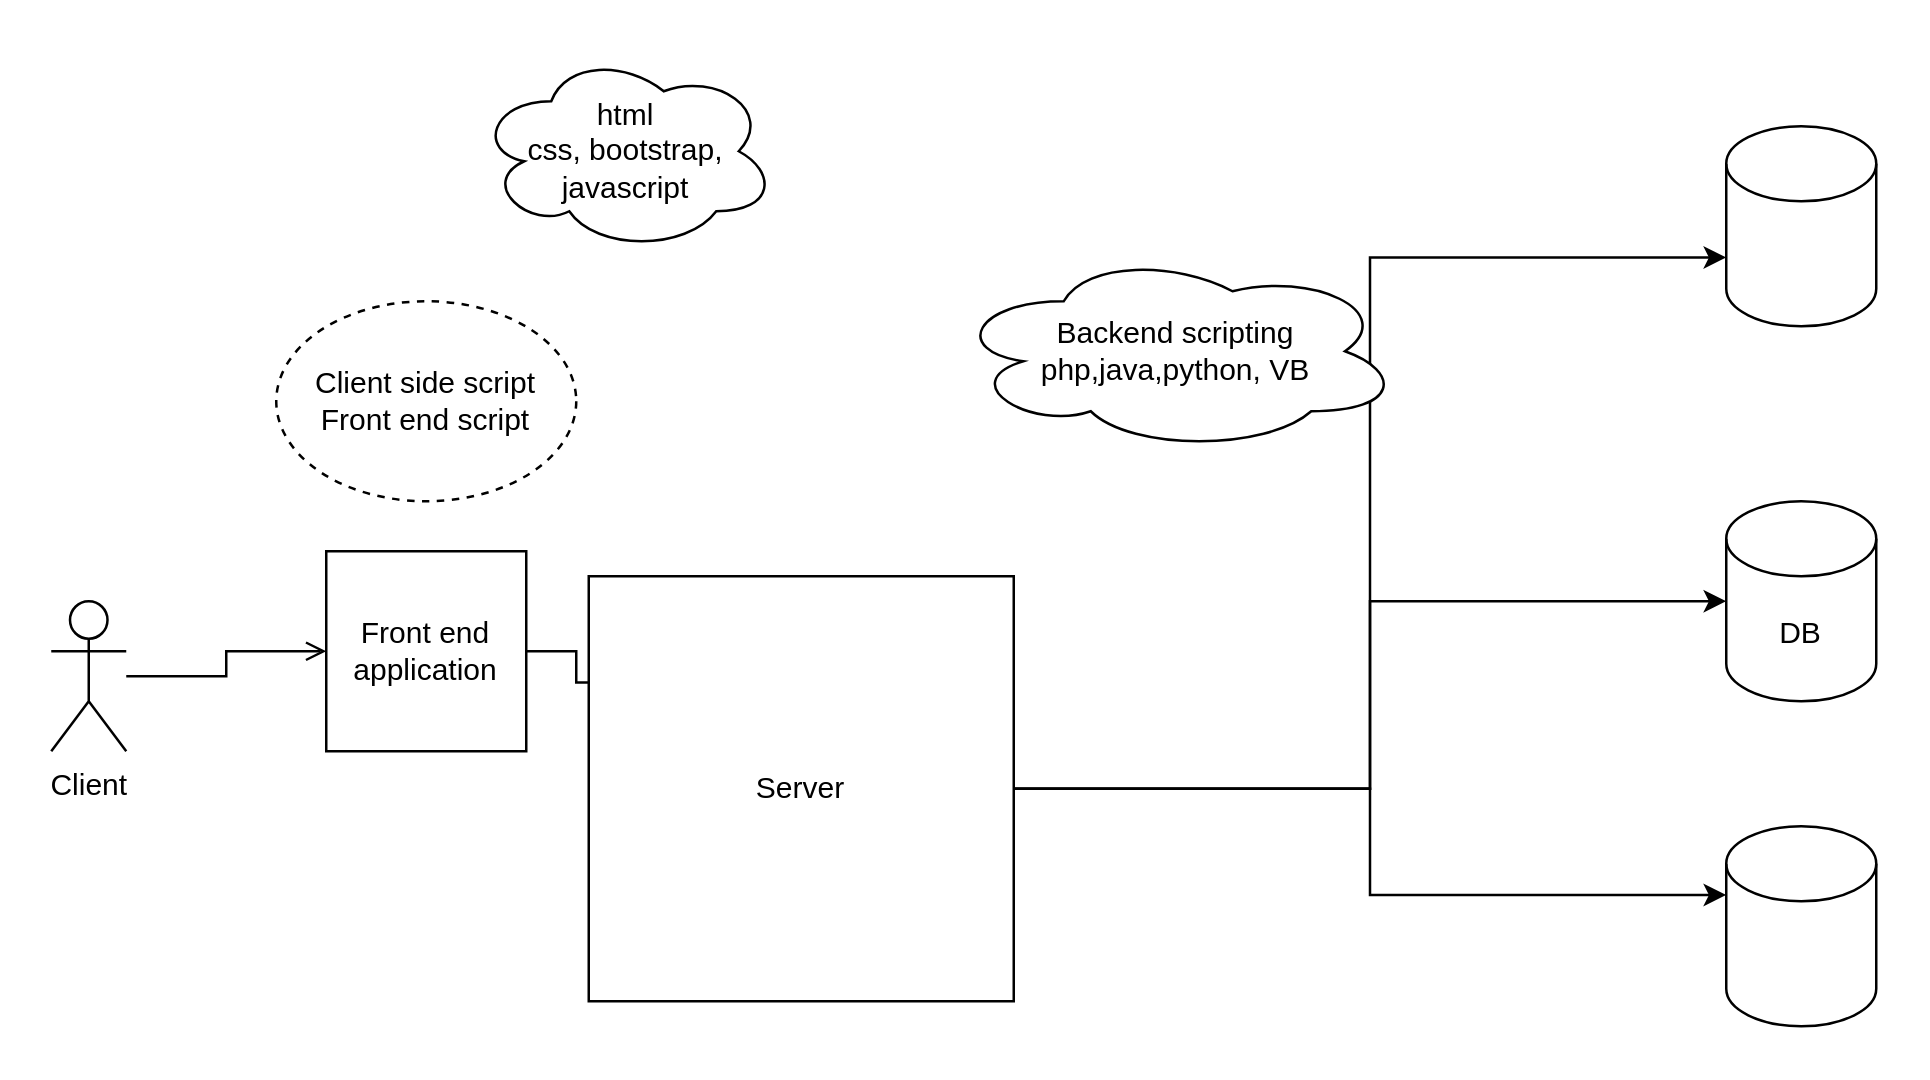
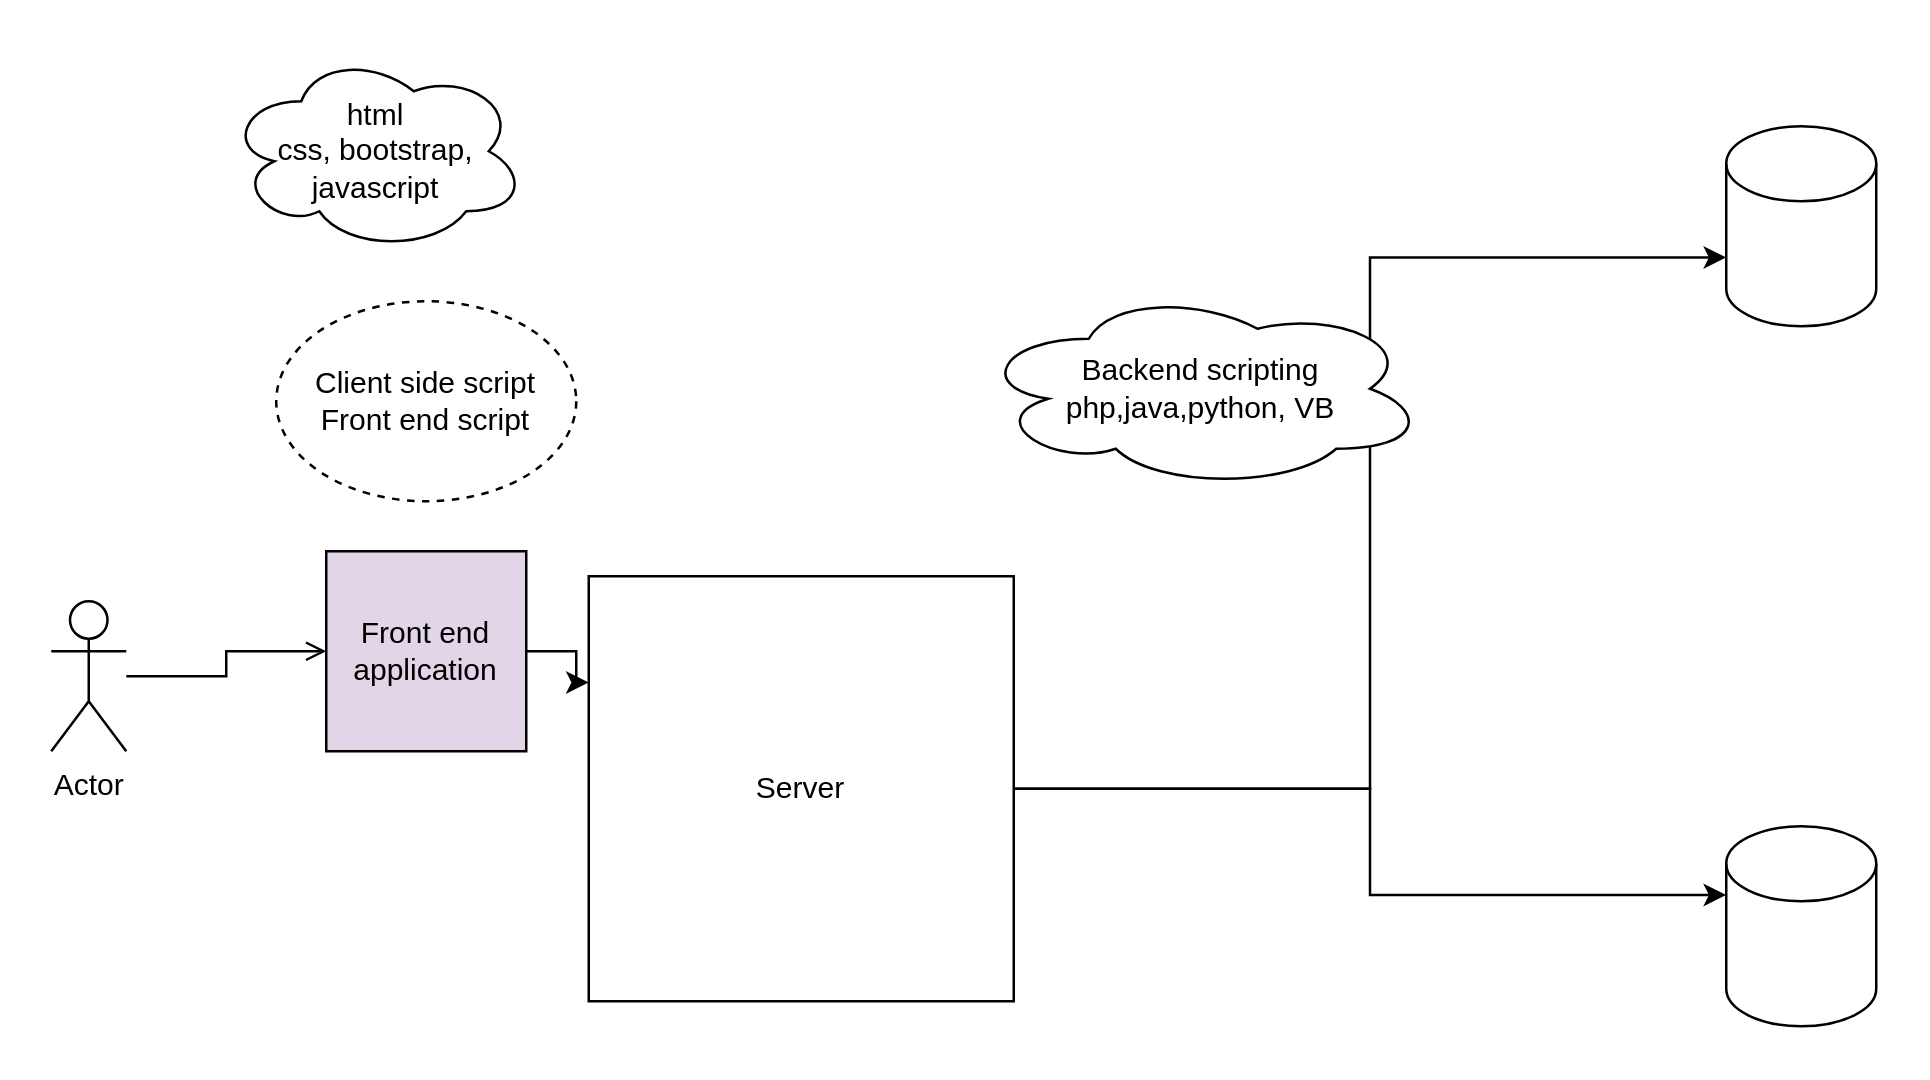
- <mxCell id="15" value="html&lt;br&gt;css, bootstrap, javascript" style="ellipse;shape=cloud;whiteSpace=wrap;html=1;" vertex="1" parent="1"><mxGeometry x="190" y="20" width="120" height="80" as="geometry" /></mxCell>
+ <mxCell id="15" value="html&lt;br&gt;css, bootstrap, javascript" style="ellipse;shape=cloud;whiteSpace=wrap;html=1;" vertex="1" parent="1"><mxGeometry x="90" y="20" width="120" height="80" as="geometry" /></mxCell>
- <mxCell id="14" value="Backend scripting&lt;br&gt;php,java,python, VB&lt;br&gt;" style="ellipse;shape=cloud;whiteSpace=wrap;html=1;" vertex="1" parent="1"><mxGeometry x="380" y="100" width="180" height="80" as="geometry" /></mxCell>
+ <mxCell id="14" value="Backend scripting&lt;br&gt;php,java,python, VB&lt;br&gt;" style="ellipse;shape=cloud;whiteSpace=wrap;html=1;" vertex="1" parent="1"><mxGeometry x="390" y="115" width="180" height="80" as="geometry" /></mxCell>
- <mxCell id="6" style="edgeStyle=orthogonalEdgeStyle;rounded=0;orthogonalLoop=1;jettySize=auto;html=1;" edge="1" parent="1" source="8" target="2"><mxGeometry relative="1" as="geometry" /></mxCell>
- <mxCell id="2" value="DB" style="shape=cylinder3;whiteSpace=wrap;html=1;boundedLbl=1;backgroundOutline=1;size=15;" vertex="1" parent="1"><mxGeometry x="690" y="200" width="60" height="80" as="geometry" /></mxCell>
- <mxCell id="4" value="Front end application" style="whiteSpace=wrap;html=1;aspect=fixed;" vertex="1" parent="1"><mxGeometry x="130" y="220" width="80" height="80" as="geometry" /></mxCell>
+ <mxCell id="4" value="Front end application" style="whiteSpace=wrap;html=1;aspect=fixed;fillColor=#e1d5e7;" vertex="1" parent="1"><mxGeometry x="130" y="220" width="80" height="80" as="geometry" /></mxCell>
- <mxCell id="3" style="edgeStyle=orthogonalEdgeStyle;rounded=0;orthogonalLoop=1;jettySize=auto;html=1;entryX=0;entryY=0.25;entryDx=0;entryDy=0;endArrow=none;" edge="1" parent="1" source="4" target="8"><mxGeometry relative="1" as="geometry" /></mxCell>
+ <mxCell id="3" style="edgeStyle=orthogonalEdgeStyle;rounded=0;orthogonalLoop=1;jettySize=auto;html=1;entryX=0;entryY=0.25;entryDx=0;entryDy=0;" edge="1" parent="1" source="4" target="8"><mxGeometry relative="1" as="geometry" /></mxCell>
- <mxCell id="10" value="Client" style="shape=umlActor;verticalLabelPosition=bottom;verticalAlign=top;html=1;outlineConnect=0;" vertex="1" parent="1"><mxGeometry x="20" y="240" width="30" height="60" as="geometry" /></mxCell>
+ <mxCell id="10" value="Actor" style="shape=umlActor;verticalLabelPosition=bottom;verticalAlign=top;html=1;outlineConnect=0;" vertex="1" parent="1"><mxGeometry x="20" y="240" width="30" height="60" as="geometry" /></mxCell>
